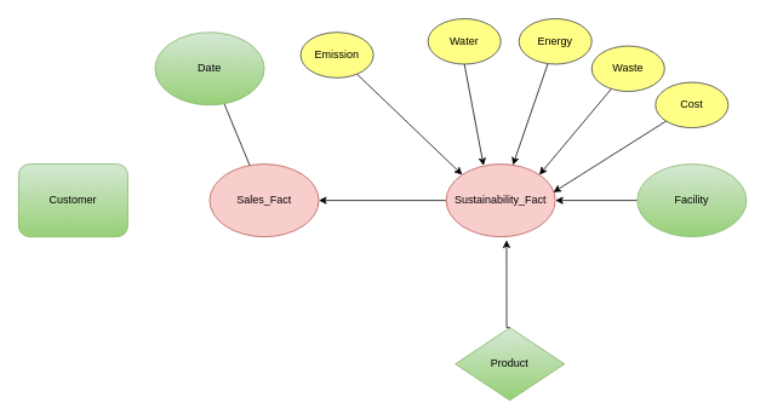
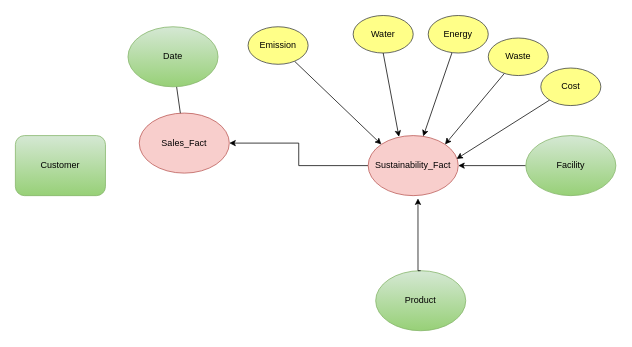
- <mxCell id="2" value="Sales_Fact" style="ellipse;whiteSpace=wrap;html=1;fillColor=#f8cecc;strokeColor=#b85450;" parent="1" vertex="1"><mxGeometry x="230" y="180" width="120" height="80" as="geometry" /></mxCell>
+ <mxCell id="2" value="Sales_Fact" style="ellipse;whiteSpace=wrap;html=1;fillColor=#f8cecc;strokeColor=#b85450;" parent="1" vertex="1"><mxGeometry x="185" y="150" width="120" height="80" as="geometry" /></mxCell>
- <mxCell id="5" value="Product" style="rhombus;whiteSpace=wrap;html=1;fillColor=#d5e8d4;strokeColor=#82b366;gradientColor=#97d077;" parent="1" vertex="1"><mxGeometry x="500" y="360" width="120" height="80" as="geometry" /></mxCell>
+ <mxCell id="5" value="Product" style="ellipse;whiteSpace=wrap;html=1;fillColor=#d5e8d4;strokeColor=#82b366;gradientColor=#97d077;" parent="1" vertex="1"><mxGeometry x="500" y="360" width="120" height="80" as="geometry" /></mxCell>
